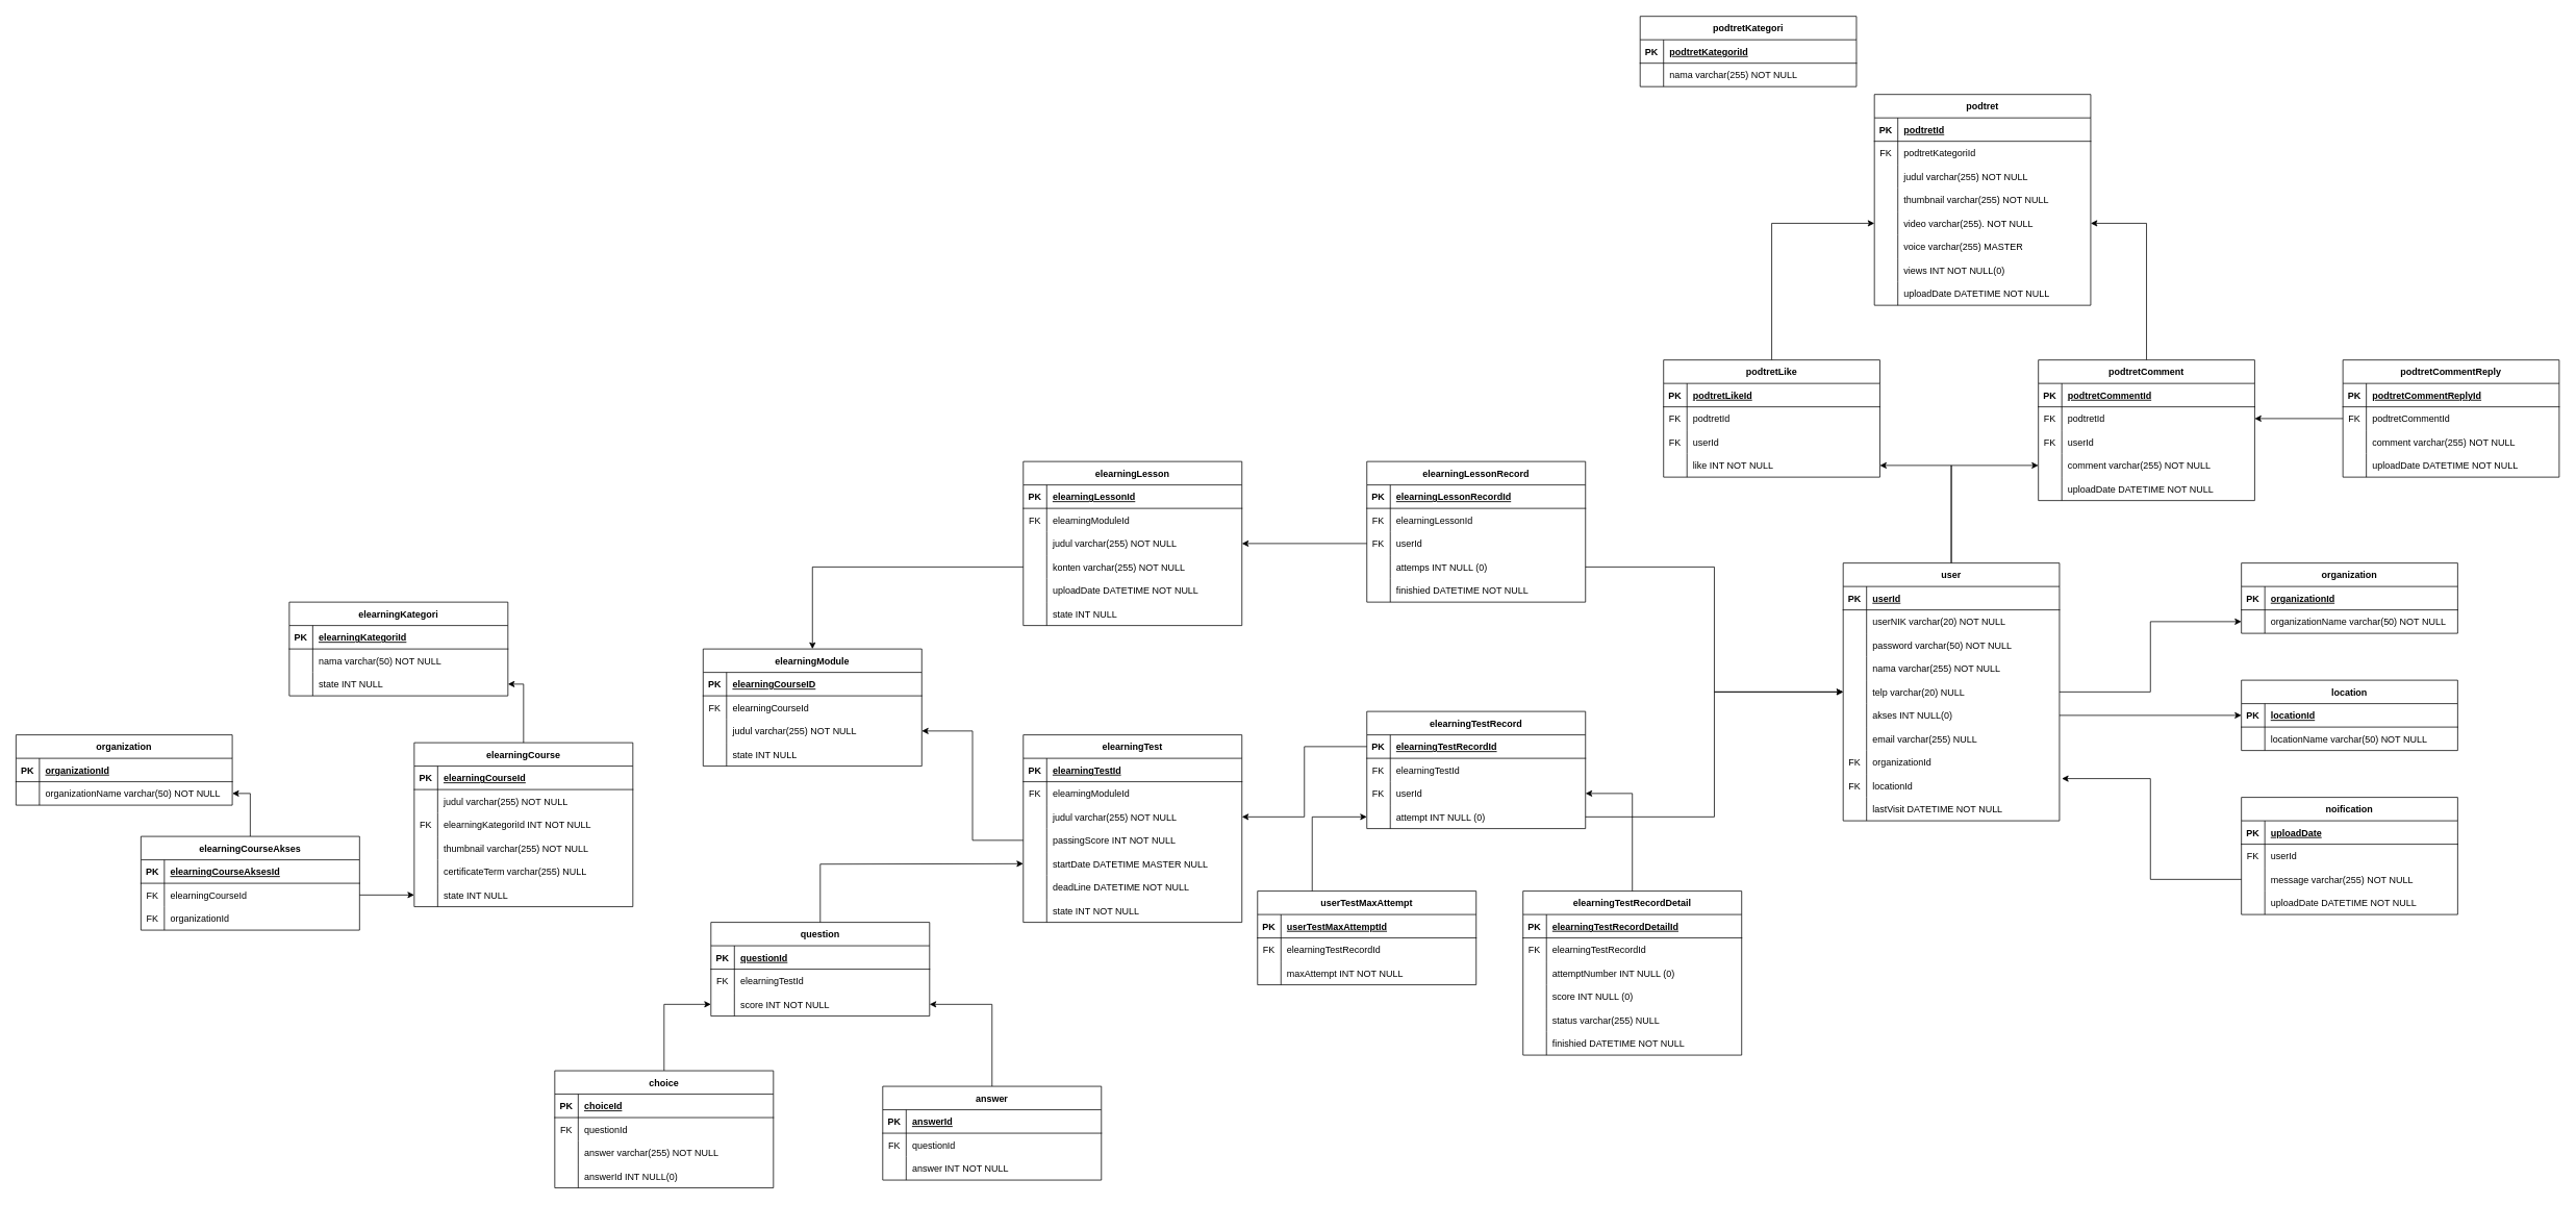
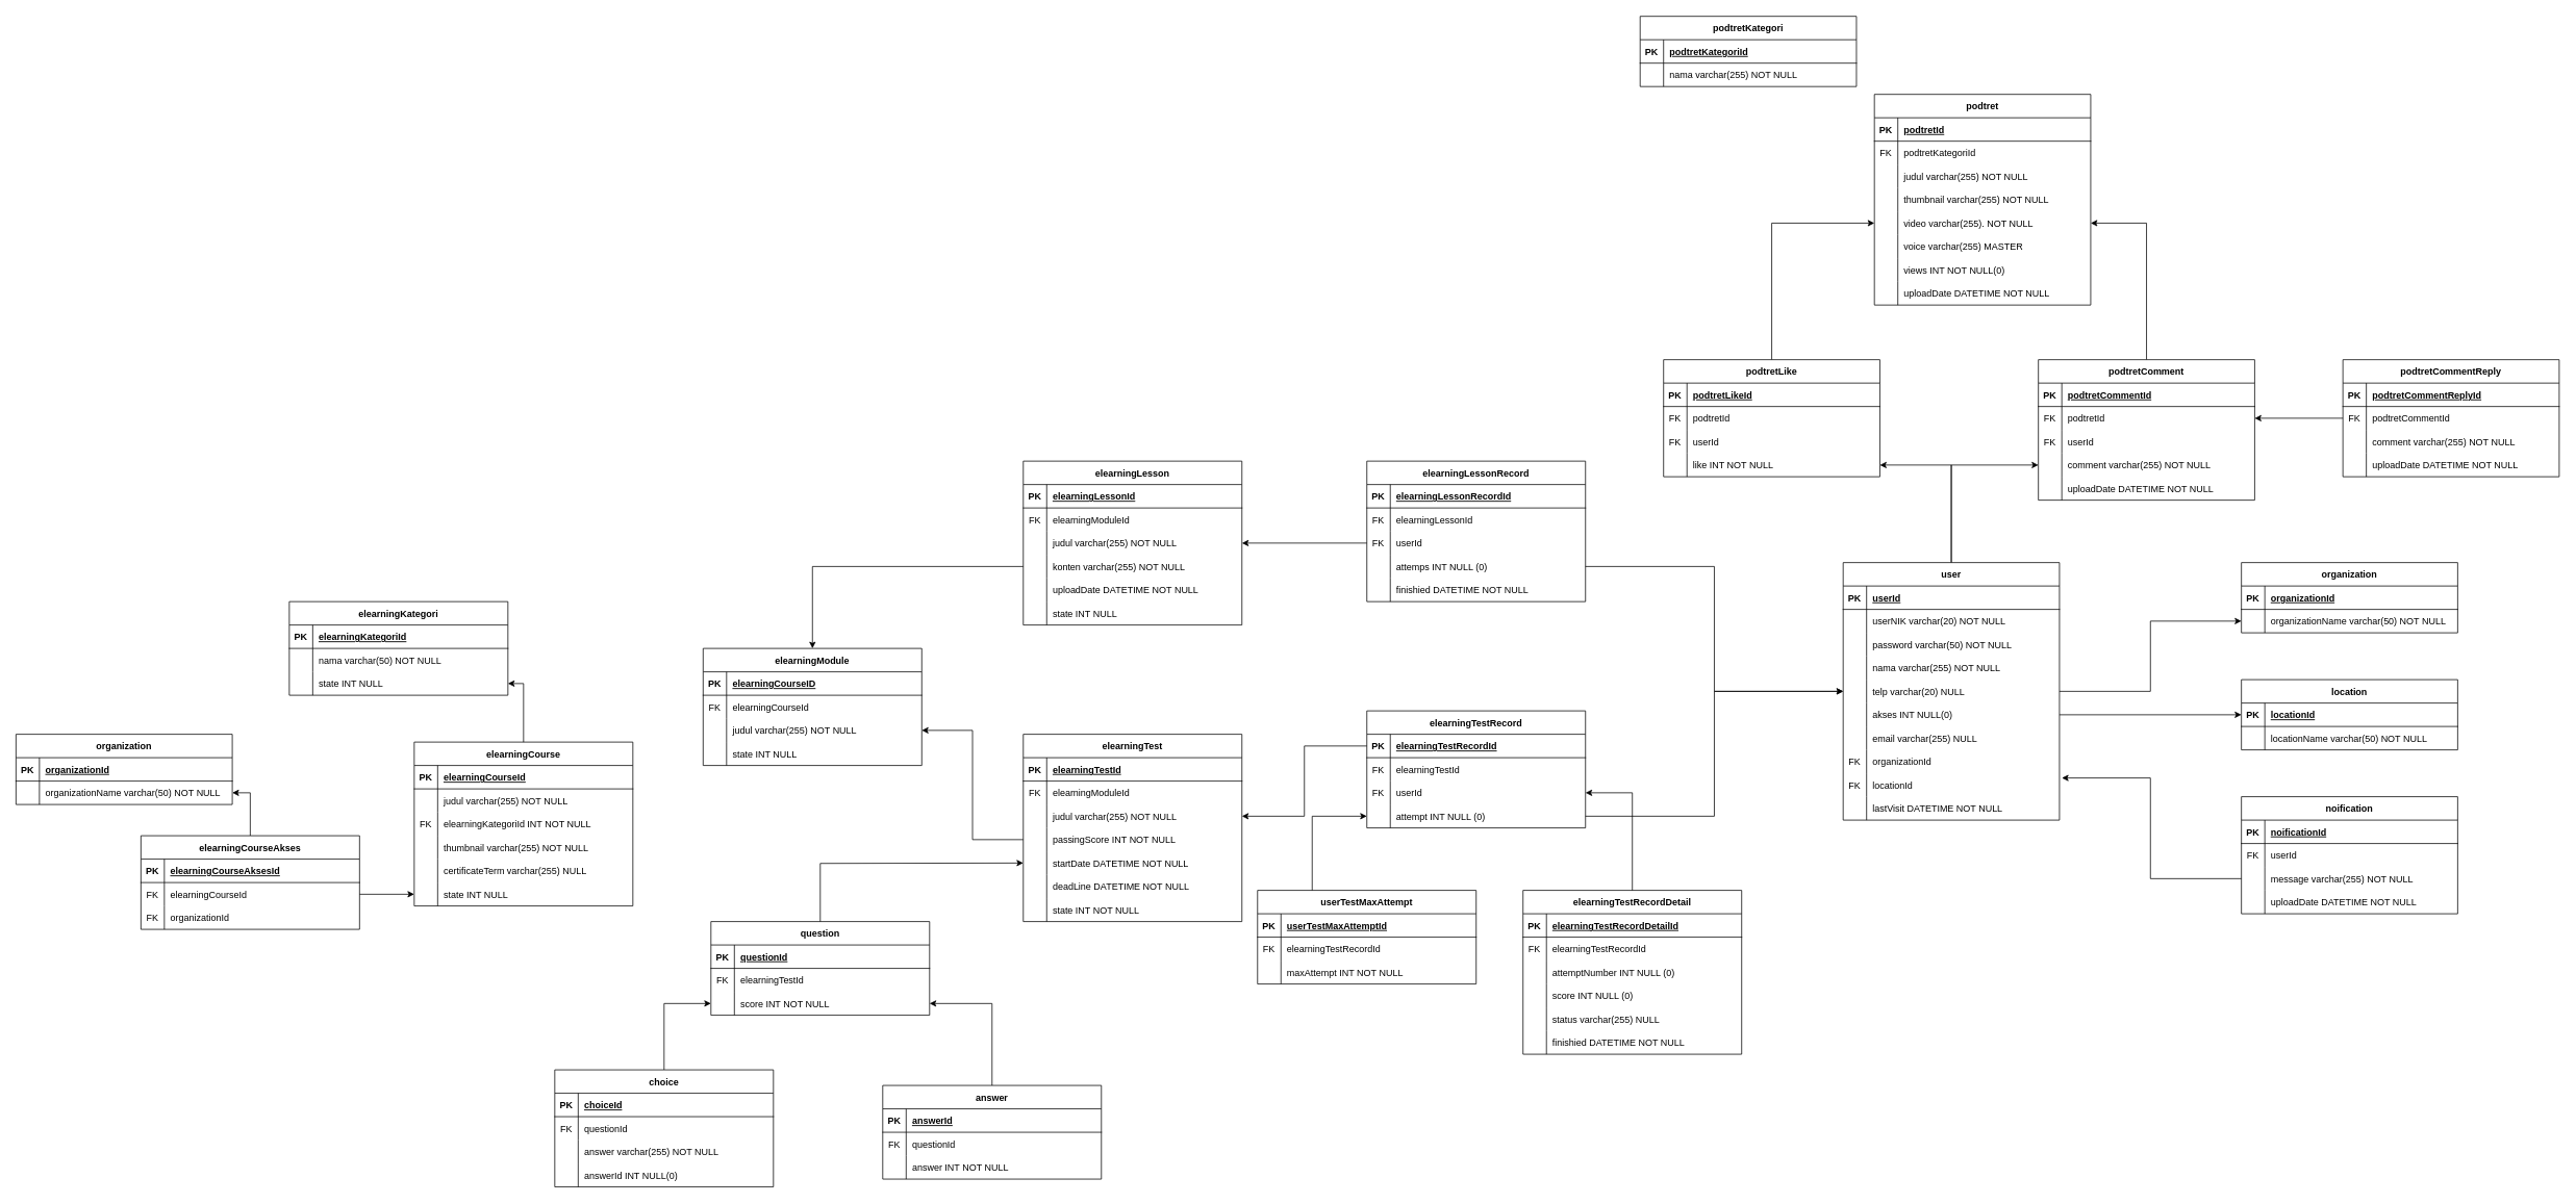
- <mxCell id="309" value="uploadDate" style="shape=partialRectangle;connectable=0;fillColor=none;top=0;left=0;bottom=0;right=0;align=left;spacingLeft=6;fontStyle=5;overflow=hidden;" parent="307" vertex="1"><mxGeometry x="30" width="247" height="30" as="geometry"><mxRectangle width="247" height="30" as="alternateBounds" /></mxGeometry></mxCell>
+ <mxCell id="309" value="noificationId" style="shape=partialRectangle;connectable=0;fillColor=none;top=0;left=0;bottom=0;right=0;align=left;spacingLeft=6;fontStyle=5;overflow=hidden;" parent="307" vertex="1"><mxGeometry x="30" width="247" height="30" as="geometry"><mxRectangle width="247" height="30" as="alternateBounds" /></mxGeometry></mxCell>
- <mxCell id="124" value="startDate DATETIME MASTER NULL" style="shape=partialRectangle;connectable=0;fillColor=none;top=0;left=0;bottom=0;right=0;align=left;spacingLeft=6;overflow=hidden;" parent="122" vertex="1"><mxGeometry x="30" width="250" height="30" as="geometry"><mxRectangle width="250" height="30" as="alternateBounds" /></mxGeometry></mxCell>
+ <mxCell id="124" value="startDate DATETIME NOT NULL" style="shape=partialRectangle;connectable=0;fillColor=none;top=0;left=0;bottom=0;right=0;align=left;spacingLeft=6;overflow=hidden;" parent="122" vertex="1"><mxGeometry x="30" width="250" height="30" as="geometry"><mxRectangle width="250" height="30" as="alternateBounds" /></mxGeometry></mxCell>
